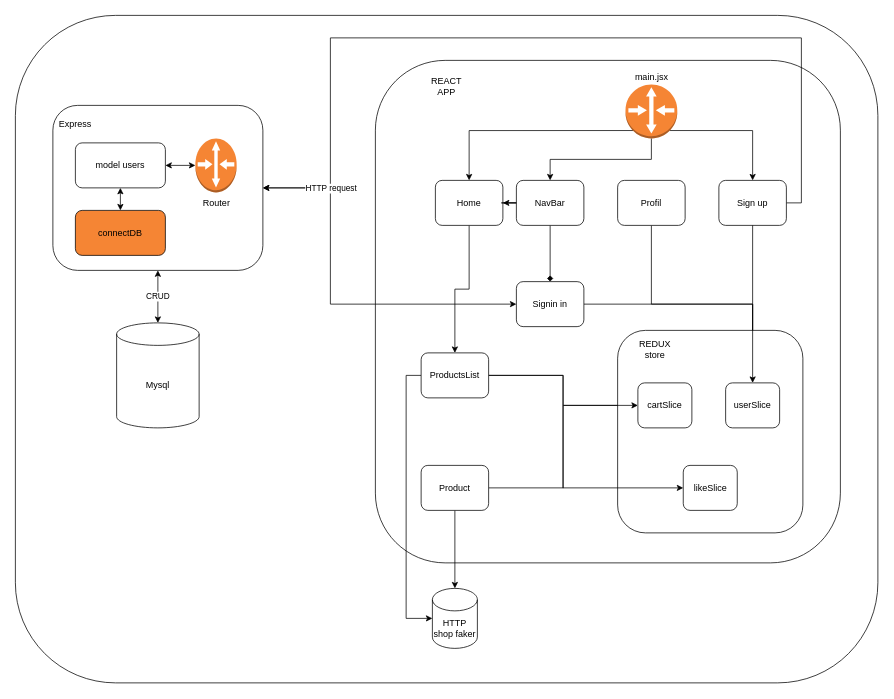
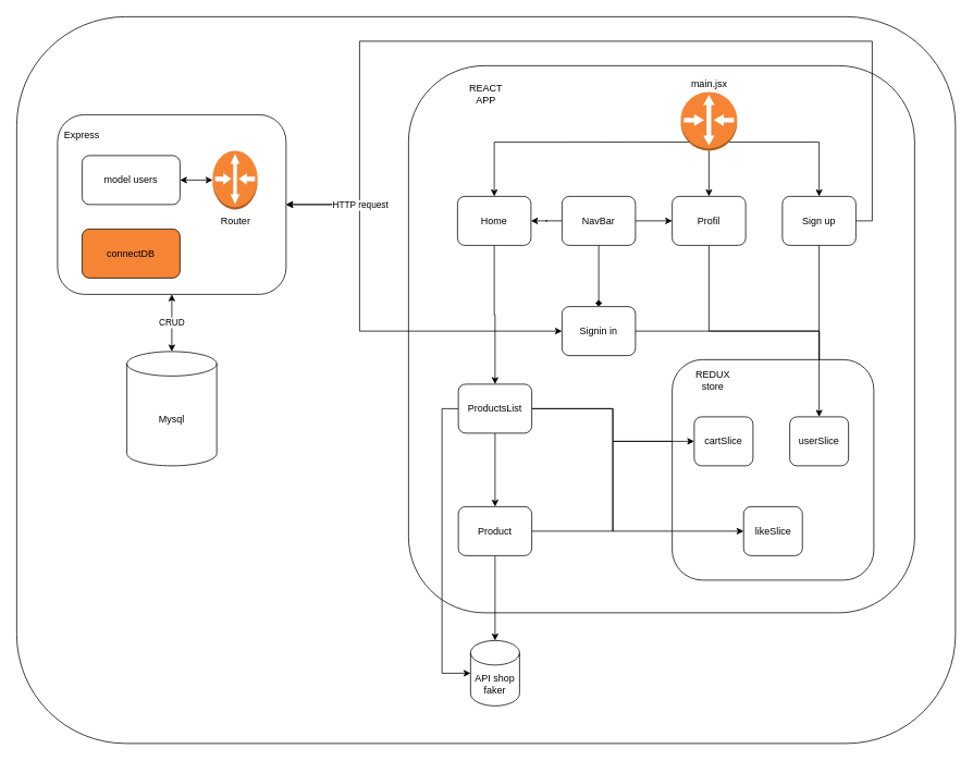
- <mxCell id="15" style="edgeStyle=orthogonalEdgeStyle;rounded=0;orthogonalLoop=1;jettySize=auto;html=1;exitX=0.5;exitY=1;exitDx=0;exitDy=0;exitPerimeter=0;" edge="1" parent="1" source="17" target="27"><mxGeometry relative="1" as="geometry" /></mxCell>
+ <mxCell id="15" style="edgeStyle=orthogonalEdgeStyle;rounded=0;orthogonalLoop=1;jettySize=auto;html=1;exitX=0.5;exitY=1;exitDx=0;exitDy=0;exitPerimeter=0;entryX=0.5;entryY=0;entryDx=0;entryDy=0;" edge="1" parent="1" source="17" target="21"><mxGeometry relative="1" as="geometry" /></mxCell>
- <mxCell id="11" style="edgeStyle=orthogonalEdgeStyle;rounded=0;orthogonalLoop=1;jettySize=auto;html=1;exitX=0.5;exitY=0;exitDx=0;exitDy=0;entryX=0.5;entryY=1;entryDx=0;entryDy=0;startArrow=classic;startFill=1;" edge="1" parent="1" source="12" target="13"><mxGeometry relative="1" as="geometry" /></mxCell>
- <mxCell id="19" value="Home" style="rounded=1;whiteSpace=wrap;html=1;" vertex="1" parent="1"><mxGeometry x="580" y="240" width="90" height="60" as="geometry" /></mxCell>
+ <mxCell id="19" value="Home" style="rounded=1;whiteSpace=wrap;html=1;" vertex="1" parent="1"><mxGeometry x="560" y="240" width="90" height="60" as="geometry" /></mxCell>
+ <mxCell id="26" style="edgeStyle=orthogonalEdgeStyle;rounded=0;orthogonalLoop=1;jettySize=auto;html=1;exitX=1;exitY=0.5;exitDx=0;exitDy=0;entryX=0;entryY=0.5;entryDx=0;entryDy=0;" edge="1" parent="1" source="27" target="21"><mxGeometry relative="1" as="geometry" /></mxCell>
+ <mxCell id="39" style="edgeStyle=orthogonalEdgeStyle;rounded=0;orthogonalLoop=1;jettySize=auto;html=1;exitX=0.5;exitY=1;exitDx=0;exitDy=0;entryX=0.5;entryY=0;entryDx=0;entryDy=0;" edge="1" parent="1" source="43" target="32"><mxGeometry relative="1" as="geometry" /></mxCell>
- <mxCell id="33" value="HTTP shop faker" style="shape=cylinder3;whiteSpace=wrap;html=1;boundedLbl=1;backgroundOutline=1;size=15;" vertex="1" parent="1"><mxGeometry x="576" y="784" width="60" height="80" as="geometry" /></mxCell>
+ <mxCell id="33" value="API shop faker" style="shape=cylinder3;whiteSpace=wrap;html=1;boundedLbl=1;backgroundOutline=1;size=15;" vertex="1" parent="1"><mxGeometry x="576" y="784" width="60" height="80" as="geometry" /></mxCell>
